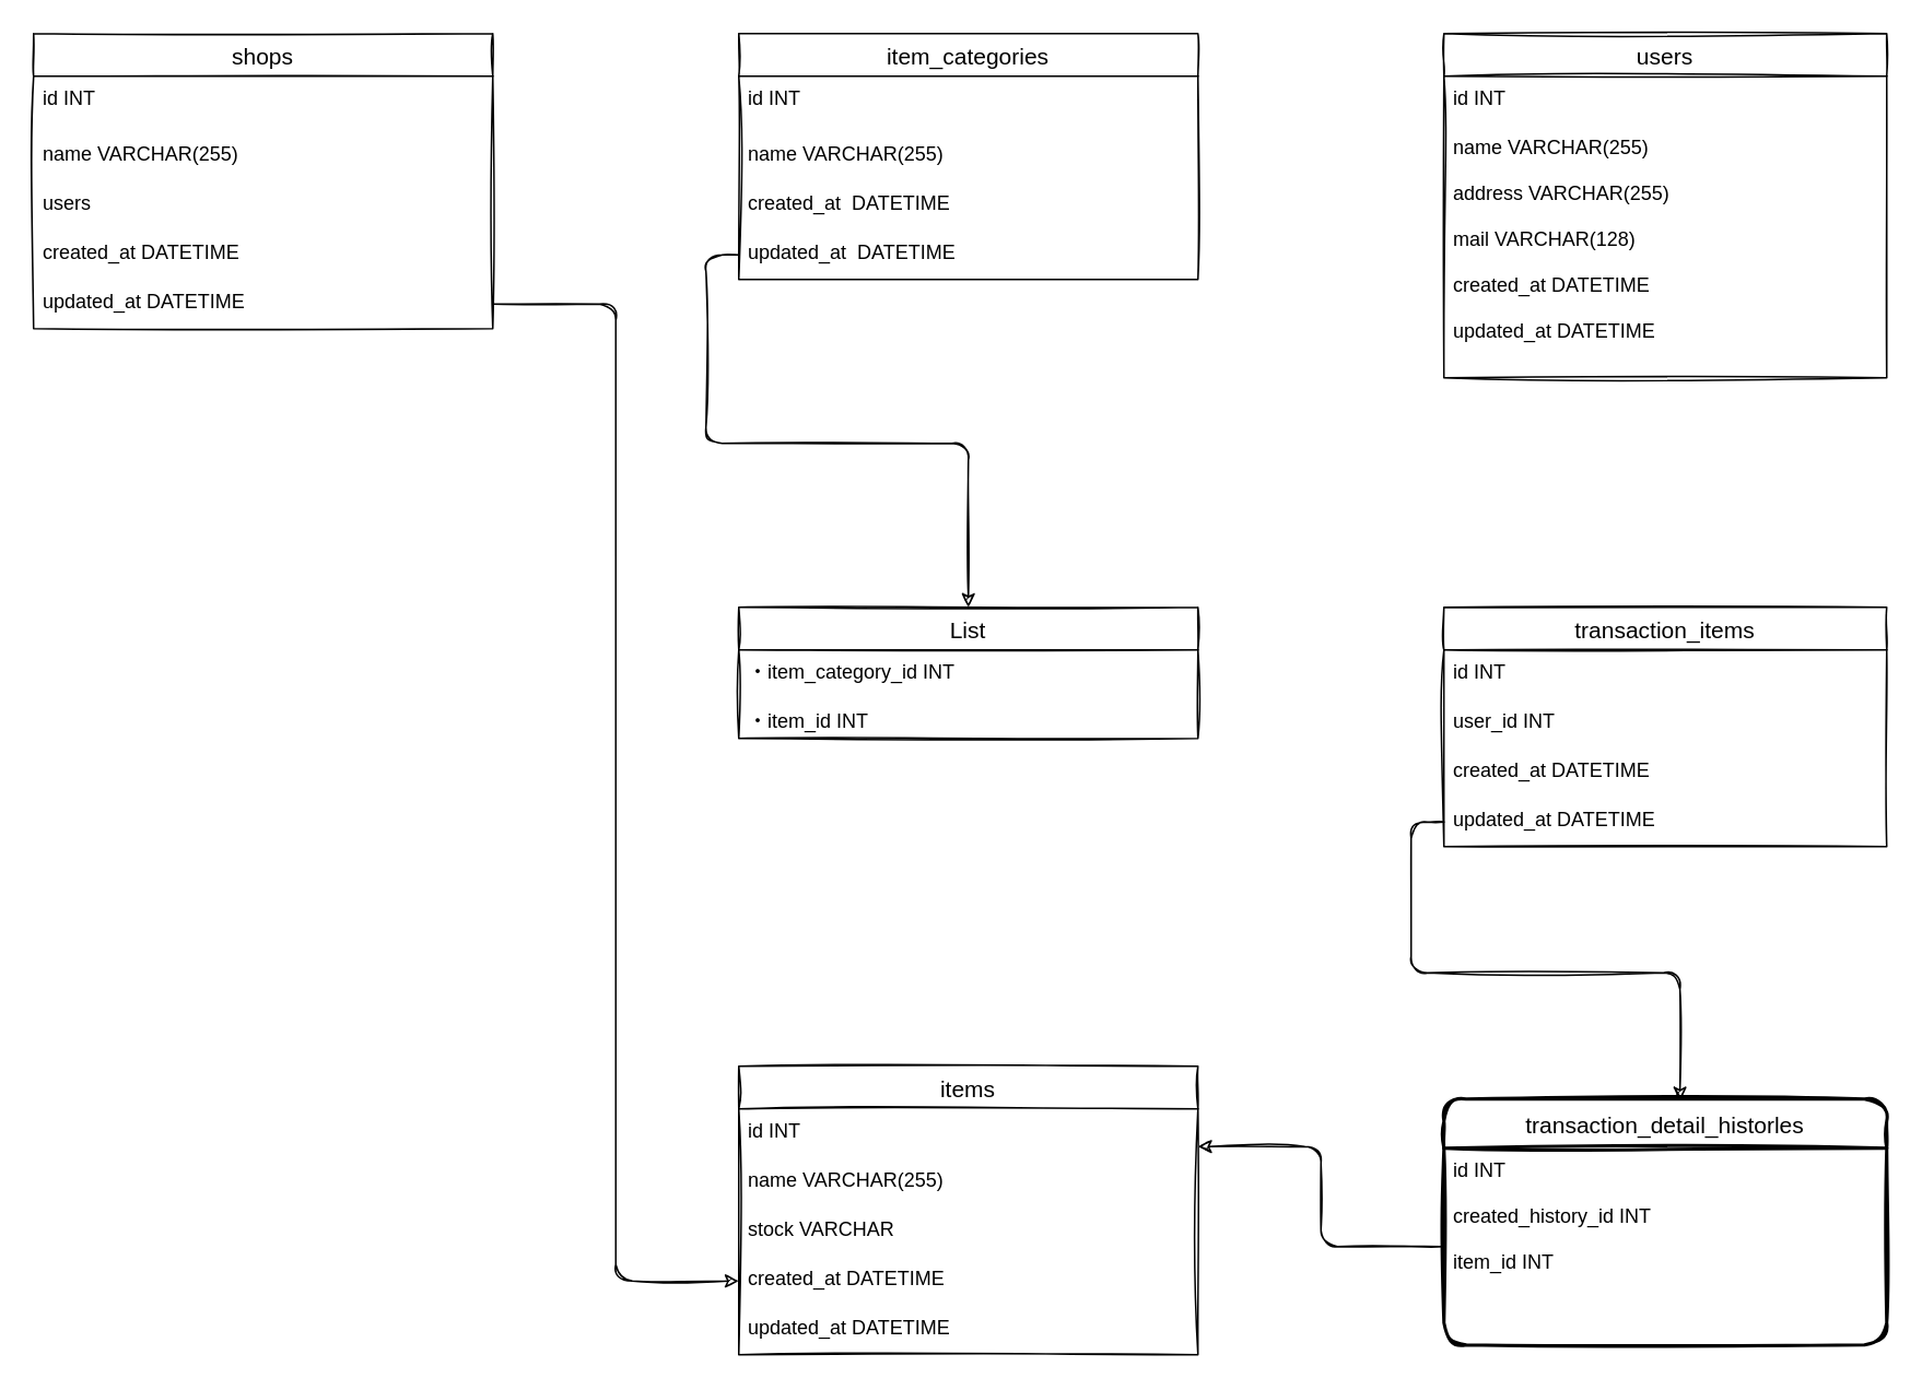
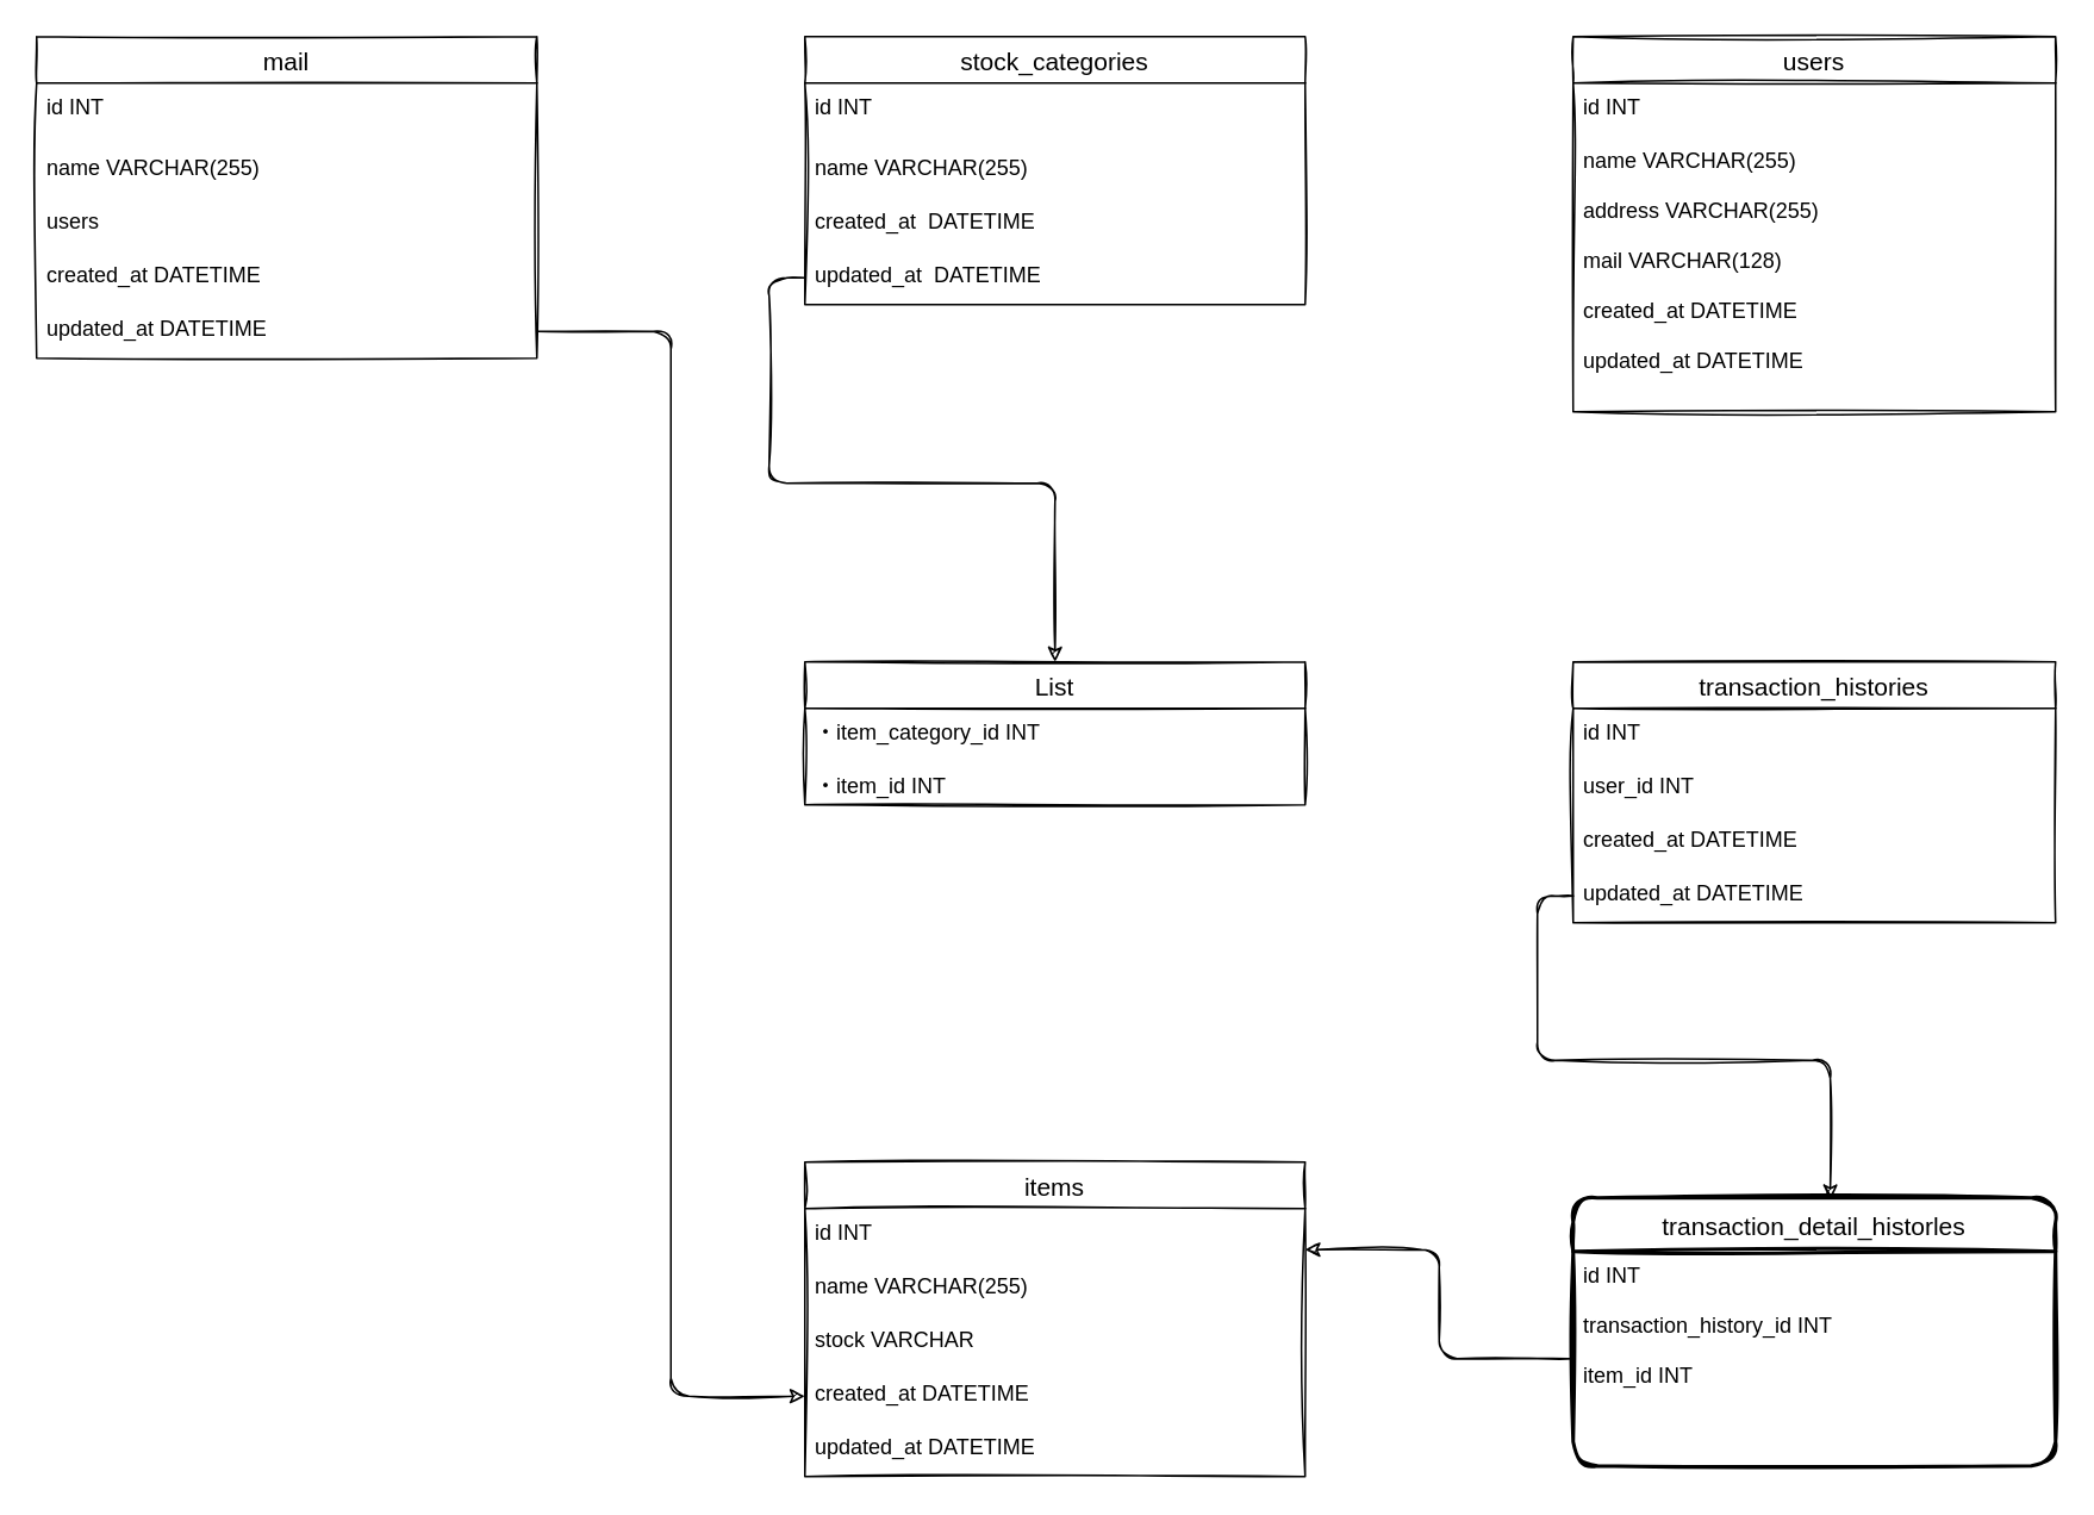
- <mxCell id="26" value="shops" style="swimlane;fontStyle=0;childLayout=stackLayout;horizontal=1;startSize=26;horizontalStack=0;resizeParent=1;resizeParentMax=0;resizeLast=0;collapsible=1;marginBottom=0;align=center;fontSize=14;sketch=1;" parent="1" vertex="1"><mxGeometry x="20" y="20" width="280" height="180" as="geometry" /></mxCell>
+ <mxCell id="26" value="mail" style="swimlane;fontStyle=0;childLayout=stackLayout;horizontal=1;startSize=26;horizontalStack=0;resizeParent=1;resizeParentMax=0;resizeLast=0;collapsible=1;marginBottom=0;align=center;fontSize=14;sketch=1;" parent="1" vertex="1"><mxGeometry x="20" y="20" width="280" height="180" as="geometry" /></mxCell>
- <mxCell id="10" value="item_categories" style="swimlane;fontStyle=0;childLayout=stackLayout;horizontal=1;startSize=26;horizontalStack=0;resizeParent=1;resizeParentMax=0;resizeLast=0;collapsible=1;marginBottom=0;align=center;fontSize=14;sketch=1;" parent="1" vertex="1"><mxGeometry x="450" y="20" width="280" height="150" as="geometry" /></mxCell>
+ <mxCell id="10" value="stock_categories" style="swimlane;fontStyle=0;childLayout=stackLayout;horizontal=1;startSize=26;horizontalStack=0;resizeParent=1;resizeParentMax=0;resizeLast=0;collapsible=1;marginBottom=0;align=center;fontSize=14;sketch=1;" parent="1" vertex="1"><mxGeometry x="450" y="20" width="280" height="150" as="geometry" /></mxCell>
- <mxCell id="5" value="transaction_items" style="swimlane;fontStyle=0;childLayout=stackLayout;horizontal=1;startSize=26;horizontalStack=0;resizeParent=1;resizeParentMax=0;resizeLast=0;collapsible=1;marginBottom=0;align=center;fontSize=14;sketch=1;" parent="1" vertex="1"><mxGeometry x="880" y="370" width="270" height="146" as="geometry" /></mxCell>
+ <mxCell id="5" value="transaction_histories" style="swimlane;fontStyle=0;childLayout=stackLayout;horizontal=1;startSize=26;horizontalStack=0;resizeParent=1;resizeParentMax=0;resizeLast=0;collapsible=1;marginBottom=0;align=center;fontSize=14;sketch=1;" parent="1" vertex="1"><mxGeometry x="880" y="370" width="270" height="146" as="geometry" /></mxCell>
- <mxCell id="16" value="id INT&#10;&#10;created_history_id INT&#10;&#10;item_id INT" style="align=left;strokeColor=none;fillColor=none;spacingLeft=4;fontSize=12;verticalAlign=top;resizable=0;rotatable=0;part=1;sketch=1;" parent="15" vertex="1"><mxGeometry y="30" width="270" height="120" as="geometry" /></mxCell>
+ <mxCell id="16" value="id INT&#10;&#10;transaction_history_id INT&#10;&#10;item_id INT" style="align=left;strokeColor=none;fillColor=none;spacingLeft=4;fontSize=12;verticalAlign=top;resizable=0;rotatable=0;part=1;sketch=1;" parent="15" vertex="1"><mxGeometry y="30" width="270" height="120" as="geometry" /></mxCell>
